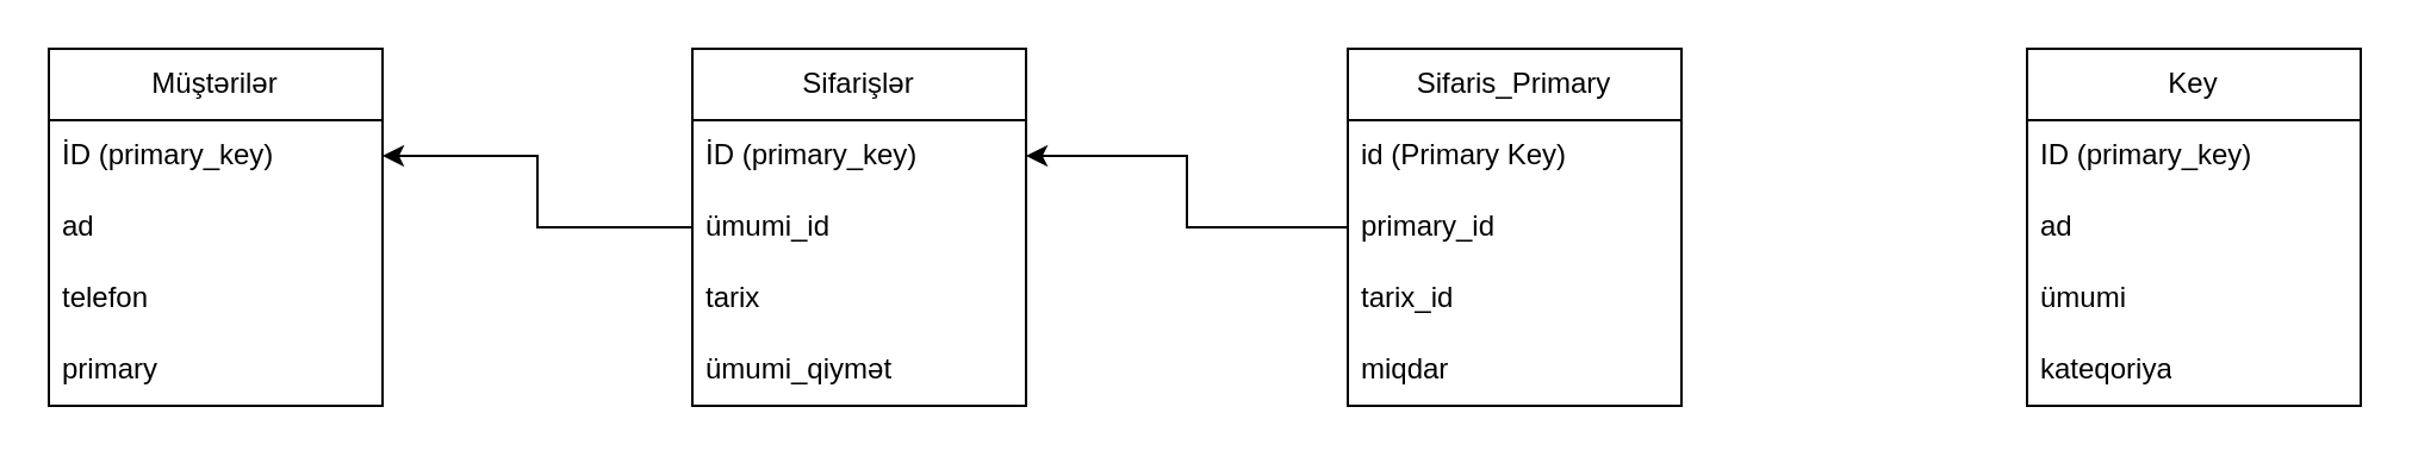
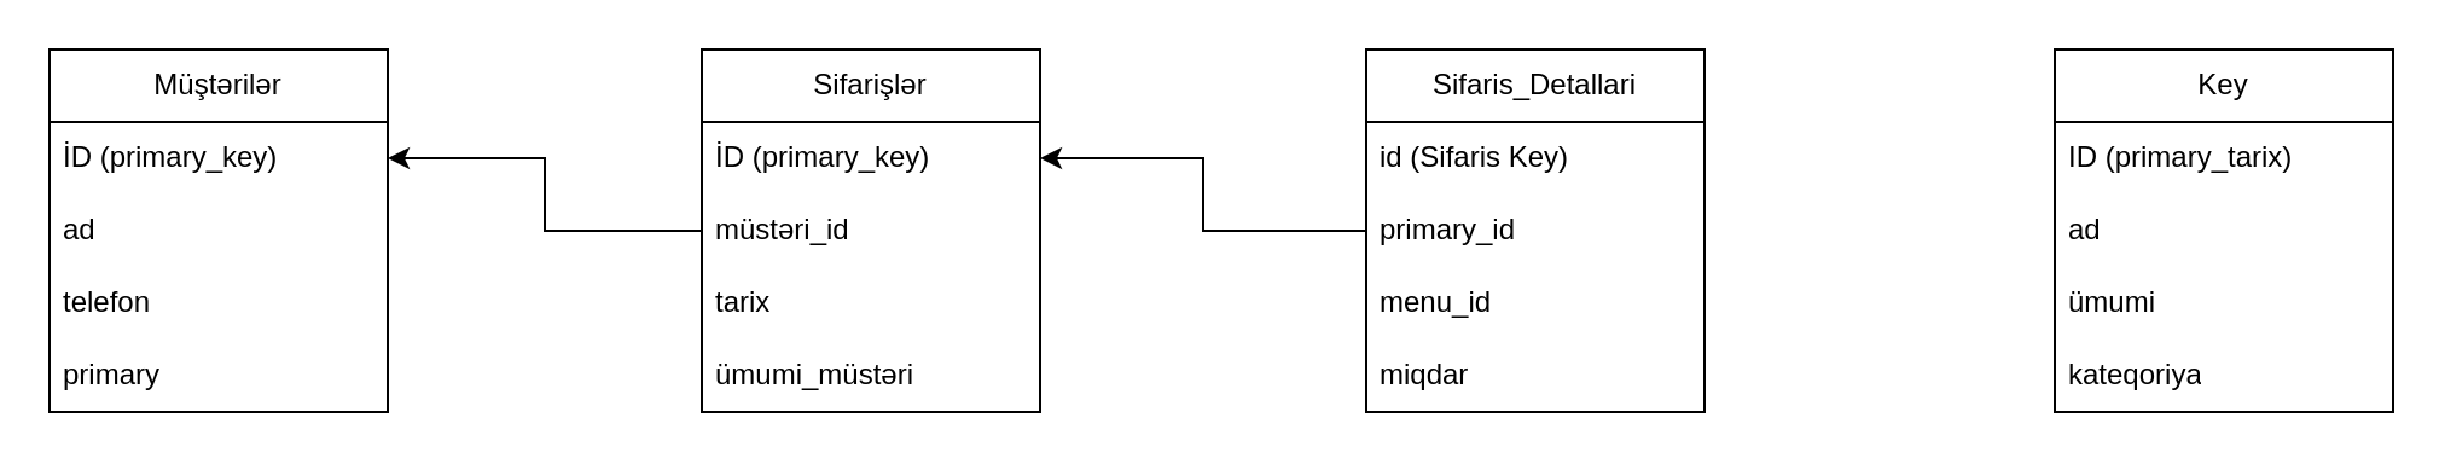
- <mxCell id="17" value="Sifaris_Primary" style="swimlane;fontStyle=0;childLayout=stackLayout;horizontal=1;startSize=30;horizontalStack=0;resizeParent=1;resizeParentMax=0;resizeLast=0;collapsible=1;marginBottom=0;whiteSpace=wrap;html=1;" vertex="1" parent="1"><mxGeometry x="565" y="20" width="140" height="150" as="geometry" /></mxCell>
+ <mxCell id="17" value="Sifaris_Detallari" style="swimlane;fontStyle=0;childLayout=stackLayout;horizontal=1;startSize=30;horizontalStack=0;resizeParent=1;resizeParentMax=0;resizeLast=0;collapsible=1;marginBottom=0;whiteSpace=wrap;html=1;" vertex="1" parent="1"><mxGeometry x="565" y="20" width="140" height="150" as="geometry" /></mxCell>
- <mxCell id="18" value="&lt;div&gt;id (Primary Key)&lt;/div&gt;" style="text;strokeColor=none;fillColor=none;align=left;verticalAlign=middle;spacingLeft=4;spacingRight=4;overflow=hidden;points=[[0,0.5],[1,0.5]];portConstraint=eastwest;rotatable=0;whiteSpace=wrap;html=1;" vertex="1" parent="17"><mxGeometry y="30" width="140" height="30" as="geometry" /></mxCell>
+ <mxCell id="18" value="&lt;div&gt;id (Sifaris Key)&lt;/div&gt;" style="text;strokeColor=none;fillColor=none;align=left;verticalAlign=middle;spacingLeft=4;spacingRight=4;overflow=hidden;points=[[0,0.5],[1,0.5]];portConstraint=eastwest;rotatable=0;whiteSpace=wrap;html=1;" vertex="1" parent="17"><mxGeometry y="30" width="140" height="30" as="geometry" /></mxCell>
- <mxCell id="3" value="ID (primary_key)" style="text;strokeColor=none;fillColor=none;align=left;verticalAlign=middle;spacingLeft=4;spacingRight=4;overflow=hidden;points=[[0,0.5],[1,0.5]];portConstraint=eastwest;rotatable=0;whiteSpace=wrap;html=1;" vertex="1" parent="2"><mxGeometry y="30" width="140" height="30" as="geometry" /></mxCell>
+ <mxCell id="3" value="ID (primary_tarix)" style="text;strokeColor=none;fillColor=none;align=left;verticalAlign=middle;spacingLeft=4;spacingRight=4;overflow=hidden;points=[[0,0.5],[1,0.5]];portConstraint=eastwest;rotatable=0;whiteSpace=wrap;html=1;" vertex="1" parent="2"><mxGeometry y="30" width="140" height="30" as="geometry" /></mxCell>
- <mxCell id="14" value="ümumi_id" style="text;strokeColor=none;fillColor=none;align=left;verticalAlign=middle;spacingLeft=4;spacingRight=4;overflow=hidden;points=[[0,0.5],[1,0.5]];portConstraint=eastwest;rotatable=0;whiteSpace=wrap;html=1;" vertex="1" parent="12"><mxGeometry y="60" width="140" height="30" as="geometry" /></mxCell>
+ <mxCell id="14" value="müstəri_id" style="text;strokeColor=none;fillColor=none;align=left;verticalAlign=middle;spacingLeft=4;spacingRight=4;overflow=hidden;points=[[0,0.5],[1,0.5]];portConstraint=eastwest;rotatable=0;whiteSpace=wrap;html=1;" vertex="1" parent="12"><mxGeometry y="60" width="140" height="30" as="geometry" /></mxCell>
- <mxCell id="20" value="tarix_id" style="text;strokeColor=none;fillColor=none;align=left;verticalAlign=middle;spacingLeft=4;spacingRight=4;overflow=hidden;points=[[0,0.5],[1,0.5]];portConstraint=eastwest;rotatable=0;whiteSpace=wrap;html=1;" vertex="1" parent="17"><mxGeometry y="90" width="140" height="30" as="geometry" /></mxCell>
+ <mxCell id="20" value="menu_id" style="text;strokeColor=none;fillColor=none;align=left;verticalAlign=middle;spacingLeft=4;spacingRight=4;overflow=hidden;points=[[0,0.5],[1,0.5]];portConstraint=eastwest;rotatable=0;whiteSpace=wrap;html=1;" vertex="1" parent="17"><mxGeometry y="90" width="140" height="30" as="geometry" /></mxCell>
- <mxCell id="16" value="ümumi_qiymət" style="text;strokeColor=none;fillColor=none;align=left;verticalAlign=middle;spacingLeft=4;spacingRight=4;overflow=hidden;points=[[0,0.5],[1,0.5]];portConstraint=eastwest;rotatable=0;whiteSpace=wrap;html=1;" vertex="1" parent="12"><mxGeometry y="120" width="140" height="30" as="geometry" /></mxCell>
+ <mxCell id="16" value="ümumi_müstəri" style="text;strokeColor=none;fillColor=none;align=left;verticalAlign=middle;spacingLeft=4;spacingRight=4;overflow=hidden;points=[[0,0.5],[1,0.5]];portConstraint=eastwest;rotatable=0;whiteSpace=wrap;html=1;" vertex="1" parent="12"><mxGeometry y="120" width="140" height="30" as="geometry" /></mxCell>
